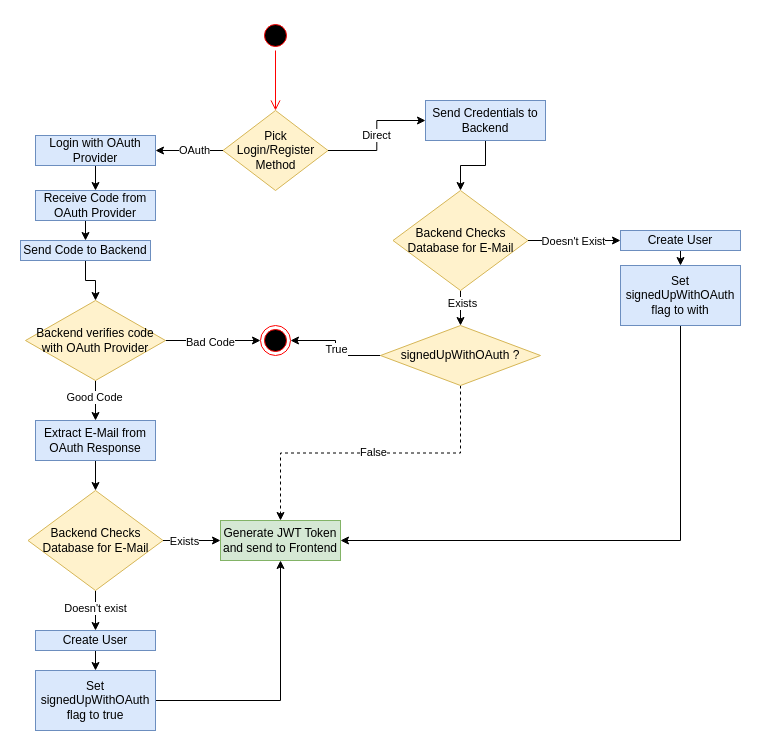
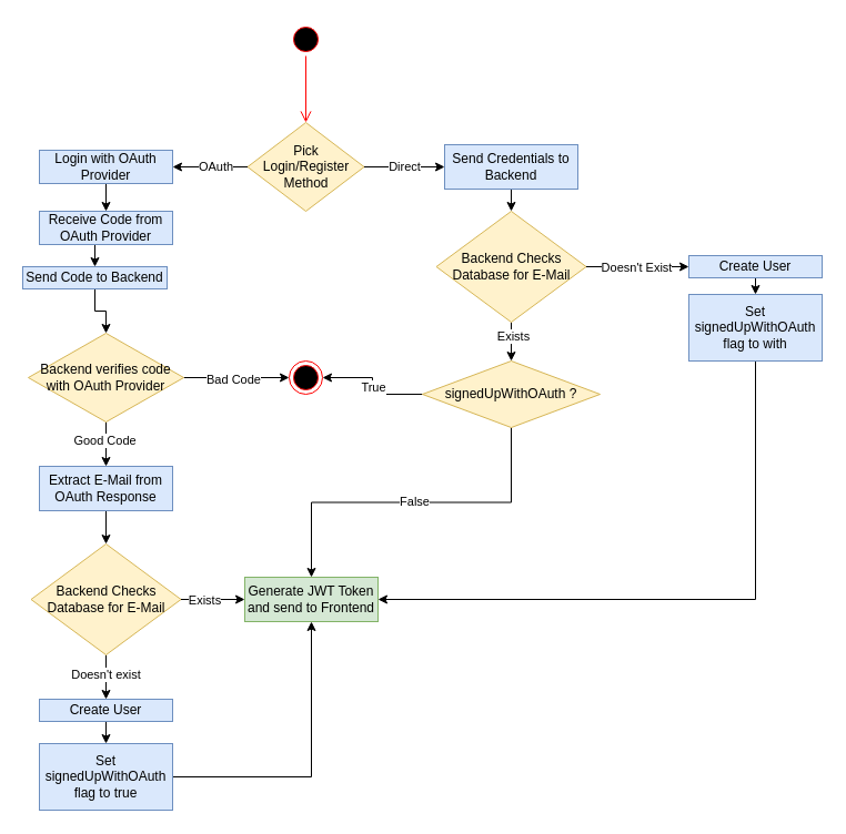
- <mxCell id="32" value="Send Credentials to Backend" style="rounded=0;whiteSpace=wrap;html=1;fillColor=#dae8fc;strokeColor=#6c8ebf;" parent="1" vertex="1"><mxGeometry x="425" y="100" width="120" height="40" as="geometry" /></mxCell>
+ <mxCell id="32" value="Send Credentials to Backend" style="rounded=0;whiteSpace=wrap;html=1;fillColor=#dae8fc;strokeColor=#6c8ebf;" parent="1" vertex="1"><mxGeometry x="400" y="130" width="120" height="40" as="geometry" /></mxCell>
- <mxCell id="44" style="edgeStyle=orthogonalEdgeStyle;rounded=0;orthogonalLoop=1;jettySize=auto;html=1;exitX=0.5;exitY=1;exitDx=0;exitDy=0;entryX=0.5;entryY=0;entryDx=0;entryDy=0;dashed=1;" parent="1" source="46" target="30" edge="1"><mxGeometry relative="1" as="geometry" /></mxCell>
+ <mxCell id="44" style="edgeStyle=orthogonalEdgeStyle;rounded=0;orthogonalLoop=1;jettySize=auto;html=1;exitX=0.5;exitY=1;exitDx=0;exitDy=0;entryX=0.5;entryY=0;entryDx=0;entryDy=0;" parent="1" source="46" target="30" edge="1"><mxGeometry relative="1" as="geometry" /></mxCell>
